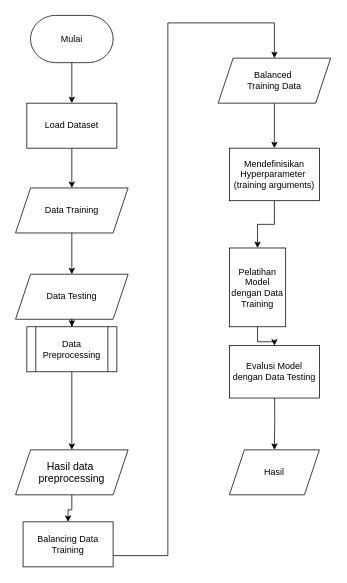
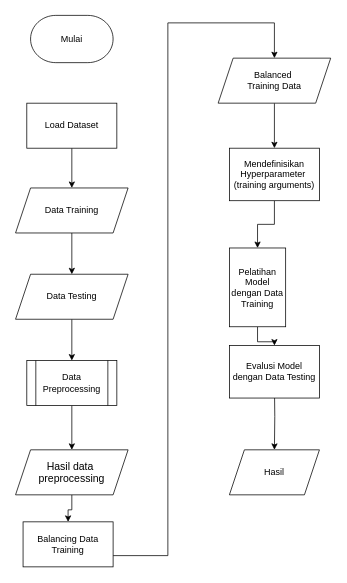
- <mxCell id="4" value="" style="edgeStyle=orthogonalEdgeStyle;rounded=0;orthogonalLoop=1;jettySize=auto;html=1;" parent="1" source="5" target="7" edge="1"><mxGeometry relative="1" as="geometry" /></mxCell>
- <mxCell id="23" value="Data Preprocessing" style="shape=process;whiteSpace=wrap;html=1;backgroundOutline=1;" parent="1" vertex="1"><mxGeometry x="35" y="435" width="120" height="60" as="geometry" /></mxCell>
+ <mxCell id="23" value="Data Preprocessing" style="shape=process;whiteSpace=wrap;html=1;backgroundOutline=1;" parent="1" vertex="1"><mxGeometry x="35" y="480" width="120" height="60" as="geometry" /></mxCell>
